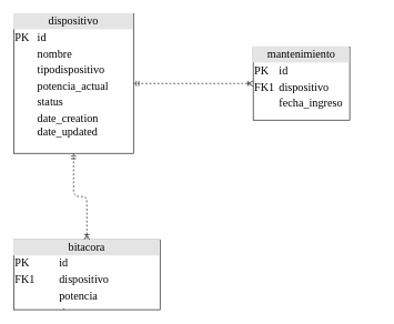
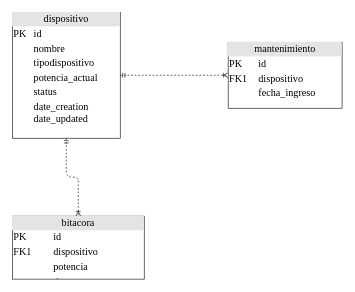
- <mxCell id="6" value="&lt;div style=&quot;text-align: center; box-sizing: border-box; width: 100%; background: rgb(228, 228, 228); padding: 2px; font-size: 17px;&quot;&gt;mantenimiento&lt;/div&gt;&lt;table style=&quot;width: 100%; font-size: 17px;&quot; cellpadding=&quot;2&quot; cellspacing=&quot;0&quot;&gt;&lt;tbody style=&quot;font-size: 17px;&quot;&gt;&lt;tr style=&quot;font-size: 17px;&quot;&gt;&lt;td style=&quot;font-size: 17px;&quot;&gt;PK&lt;/td&gt;&lt;td style=&quot;font-size: 17px;&quot;&gt;id&lt;/td&gt;&lt;/tr&gt;&lt;tr style=&quot;font-size: 17px;&quot;&gt;&lt;td style=&quot;font-size: 17px;&quot;&gt;FK1&lt;/td&gt;&lt;td style=&quot;font-size: 17px;&quot;&gt;dispositivo&lt;/td&gt;&lt;/tr&gt;&lt;tr style=&quot;font-size: 17px;&quot;&gt;&lt;td style=&quot;font-size: 17px;&quot;&gt;&lt;/td&gt;&lt;td style=&quot;font-size: 17px;&quot;&gt;fecha_ingreso&lt;/td&gt;&lt;/tr&gt;&lt;/tbody&gt;&lt;/table&gt;" style="verticalAlign=top;align=left;overflow=fill;html=1;rounded=0;shadow=0;comic=0;labelBackgroundColor=none;strokeWidth=1;fontFamily=Verdana;fontSize=17;" parent="1" vertex="1"><mxGeometry x="380" y="70" width="145" height="110" as="geometry" /></mxCell>
+ <mxCell id="6" value="&lt;div style=&quot;text-align: center; box-sizing: border-box; width: 100%; background: rgb(228, 228, 228); padding: 2px; font-size: 17px;&quot;&gt;mantenimiento&lt;/div&gt;&lt;table style=&quot;width: 100%; font-size: 17px;&quot; cellpadding=&quot;2&quot; cellspacing=&quot;0&quot;&gt;&lt;tbody style=&quot;font-size: 17px;&quot;&gt;&lt;tr style=&quot;font-size: 17px;&quot;&gt;&lt;td style=&quot;font-size: 17px;&quot;&gt;PK&lt;/td&gt;&lt;td style=&quot;font-size: 17px;&quot;&gt;id&lt;/td&gt;&lt;/tr&gt;&lt;tr style=&quot;font-size: 17px;&quot;&gt;&lt;td style=&quot;font-size: 17px;&quot;&gt;FK1&lt;/td&gt;&lt;td style=&quot;font-size: 17px;&quot;&gt;dispositivo&lt;/td&gt;&lt;/tr&gt;&lt;tr style=&quot;font-size: 17px;&quot;&gt;&lt;td style=&quot;font-size: 17px;&quot;&gt;&lt;/td&gt;&lt;td style=&quot;font-size: 17px;&quot;&gt;fecha_ingreso&lt;/td&gt;&lt;/tr&gt;&lt;/tbody&gt;&lt;/table&gt;" style="verticalAlign=top;align=left;overflow=fill;html=1;rounded=0;shadow=0;comic=0;labelBackgroundColor=none;strokeWidth=1;fontFamily=Verdana;fontSize=17;" parent="1" vertex="1"><mxGeometry x="380" y="70" width="190" height="110" as="geometry" /></mxCell>
